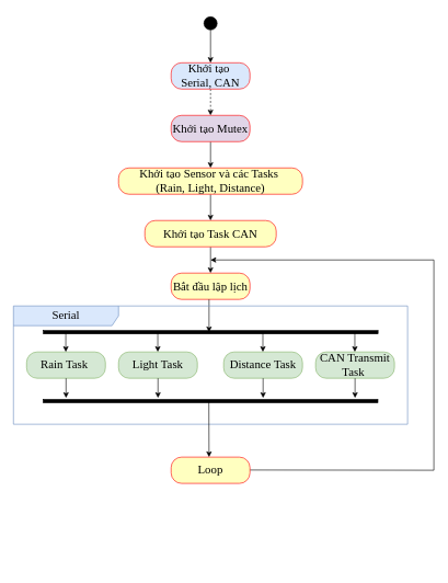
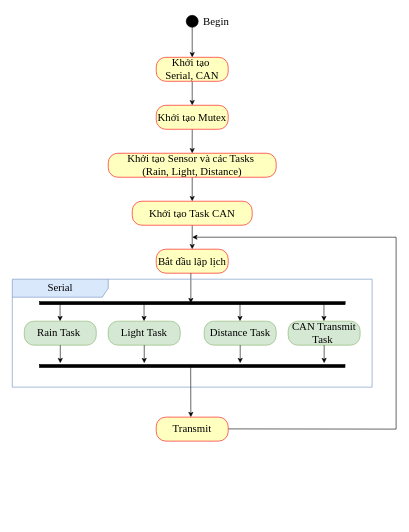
+ <mxCell id="34" value="Begin" style="text;strokeColor=none;align=center;fillColor=none;html=1;verticalAlign=middle;whiteSpace=wrap;rounded=0;fontFamily=Times New Roman;fontSize=18;" vertex="1" parent="1"><mxGeometry x="330" y="20" width="60" height="30" as="geometry" /></mxCell>
- <mxCell id="5" value="Khởi tạo&amp;nbsp;&lt;div&gt;Serial, CAN&lt;/div&gt;" style="rounded=1;whiteSpace=wrap;html=1;arcSize=40;fontColor=#000000;fillColor=#dae8fc;strokeColor=#FF0000;fontFamily=Times New Roman;fontSize=18;" vertex="1" parent="1"><mxGeometry x="260" y="95" width="120" height="40" as="geometry" /></mxCell>
+ <mxCell id="5" value="Khởi tạo&amp;nbsp;&lt;div&gt;Serial, CAN&lt;/div&gt;" style="rounded=1;whiteSpace=wrap;html=1;arcSize=40;fontColor=#000000;fillColor=#FFFFC0;strokeColor=#FF0000;fontFamily=Times New Roman;fontSize=18;" vertex="1" parent="1"><mxGeometry x="260" y="95" width="120" height="40" as="geometry" /></mxCell>
- <mxCell id="4" value="" style="edgeStyle=orthogonalEdgeStyle;rounded=0;orthogonalLoop=1;jettySize=auto;html=1;fontFamily=Times New Roman;fontSize=18;dashed=1;" edge="1" parent="1" source="5" target="7"><mxGeometry relative="1" as="geometry" /></mxCell>
+ <mxCell id="4" value="" style="edgeStyle=orthogonalEdgeStyle;rounded=0;orthogonalLoop=1;jettySize=auto;html=1;fontFamily=Times New Roman;fontSize=18;" edge="1" parent="1" source="5" target="7"><mxGeometry relative="1" as="geometry" /></mxCell>
- <mxCell id="7" value="Khởi tạo Mutex" style="rounded=1;whiteSpace=wrap;html=1;arcSize=40;fontColor=#000000;fillColor=#e1d5e7;strokeColor=#FF0000;fontFamily=Times New Roman;fontSize=18;" vertex="1" parent="1"><mxGeometry x="260" y="175" width="120" height="40" as="geometry" /></mxCell>
+ <mxCell id="7" value="Khởi tạo Mutex" style="rounded=1;whiteSpace=wrap;html=1;arcSize=40;fontColor=#000000;fillColor=#FFFFC0;strokeColor=#FF0000;fontFamily=Times New Roman;fontSize=18;" vertex="1" parent="1"><mxGeometry x="260" y="175" width="120" height="40" as="geometry" /></mxCell>
- <mxCell id="33" value="Loop" style="rounded=1;whiteSpace=wrap;html=1;arcSize=40;fontColor=#000000;fillColor=#FFFFC0;strokeColor=#FF0000;fontFamily=Times New Roman;fontSize=18;" vertex="1" parent="1"><mxGeometry x="260" y="695" width="120" height="40" as="geometry" /></mxCell>
+ <mxCell id="33" value="Transmit" style="rounded=1;whiteSpace=wrap;html=1;arcSize=40;fontColor=#000000;fillColor=#FFFFC0;strokeColor=#FF0000;fontFamily=Times New Roman;fontSize=18;" vertex="1" parent="1"><mxGeometry x="260" y="695" width="120" height="40" as="geometry" /></mxCell>
